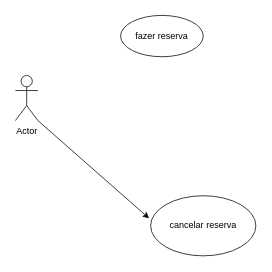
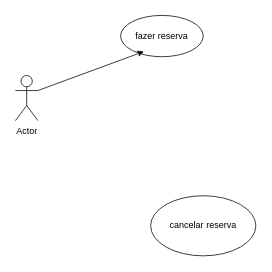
+ <mxCell id="5" value="" style="endArrow=classic;html=1;rounded=0;entryX=0.281;entryY=0.875;entryDx=0;entryDy=0;entryPerimeter=0;exitX=1;exitY=0.333;exitDx=0;exitDy=0;exitPerimeter=0;labelBackgroundColor=none;fontColor=default;" edge="1" parent="1" source="2" target="3"><mxGeometry width="50" height="50" relative="1" as="geometry"><mxPoint x="50" y="140" as="sourcePoint" /><mxPoint x="100" y="90" as="targetPoint" /></mxGeometry></mxCell>
- <mxCell id="6" value="" style="endArrow=classic;html=1;rounded=0;exitX=1;exitY=1;exitDx=0;exitDy=0;exitPerimeter=0;entryX=-0.015;entryY=0.376;entryDx=0;entryDy=0;entryPerimeter=0;labelBackgroundColor=none;fontColor=default;" edge="1" parent="1" source="2" target="4"><mxGeometry width="50" height="50" relative="1" as="geometry"><mxPoint x="250" y="230" as="sourcePoint" /><mxPoint x="300" y="180" as="targetPoint" /></mxGeometry></mxCell>
